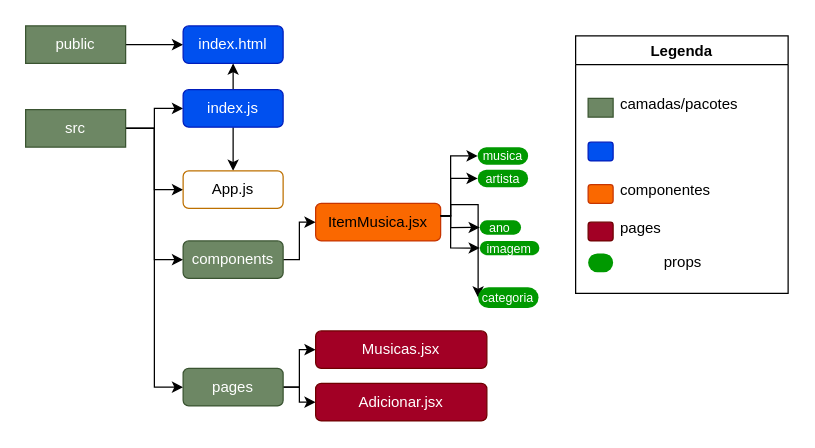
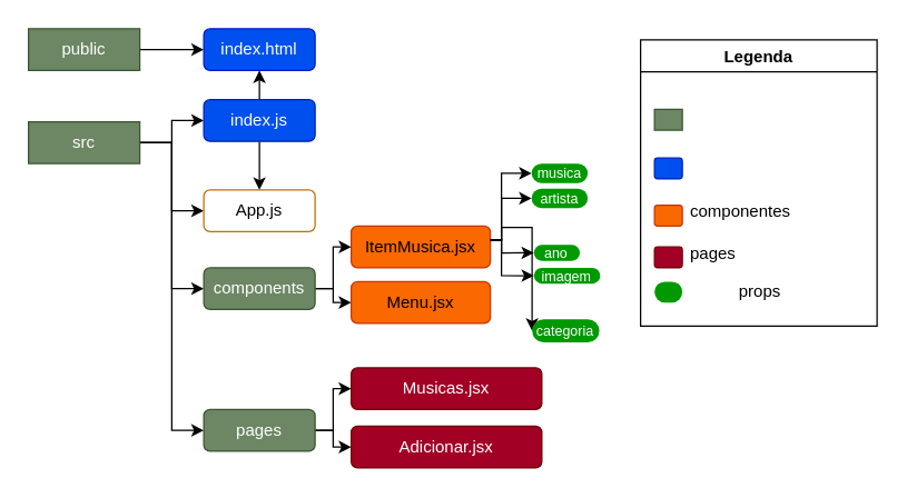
- <mxCell id="17" value="camadas/pacotes" style="text;html=1;align=left;verticalAlign=middle;resizable=0;points=[];autosize=1;strokeColor=none;" parent="14" vertex="1"><mxGeometry x="34" y="45" width="110" height="20" as="geometry" /></mxCell>
+ <mxCell id="26" style="edgeStyle=none;rounded=0;html=1;entryX=0;entryY=0.5;entryDx=0;entryDy=0;" parent="1" source="27" target="31" edge="1"><mxGeometry relative="1" as="geometry"><Array as="points"><mxPoint x="239" y="207" /><mxPoint x="239" y="217" /></Array></mxGeometry></mxCell>
+ <mxCell id="31" value="Menu.jsx" style="rounded=1;whiteSpace=wrap;html=1;fillColor=#fa6800;strokeColor=#C73500;fontColor=#000000;" parent="1" vertex="1"><mxGeometry x="252" y="202" width="100" height="30" as="geometry" /></mxCell>
